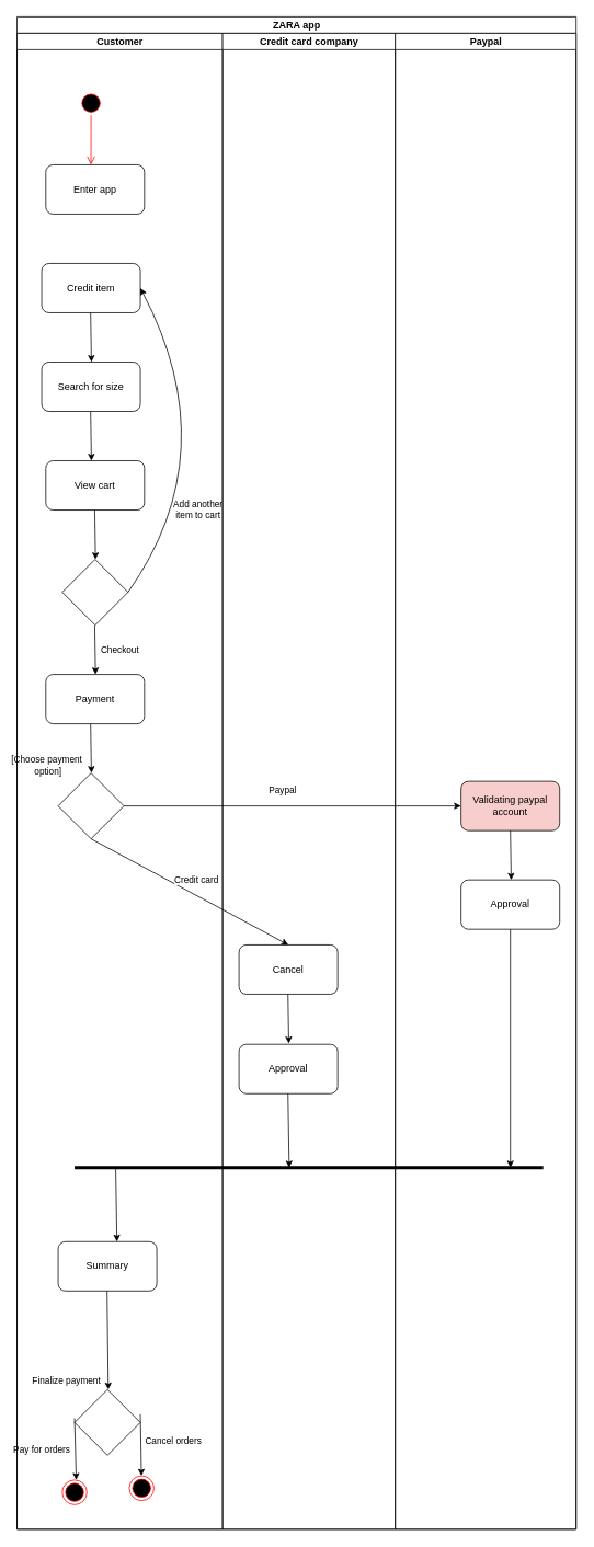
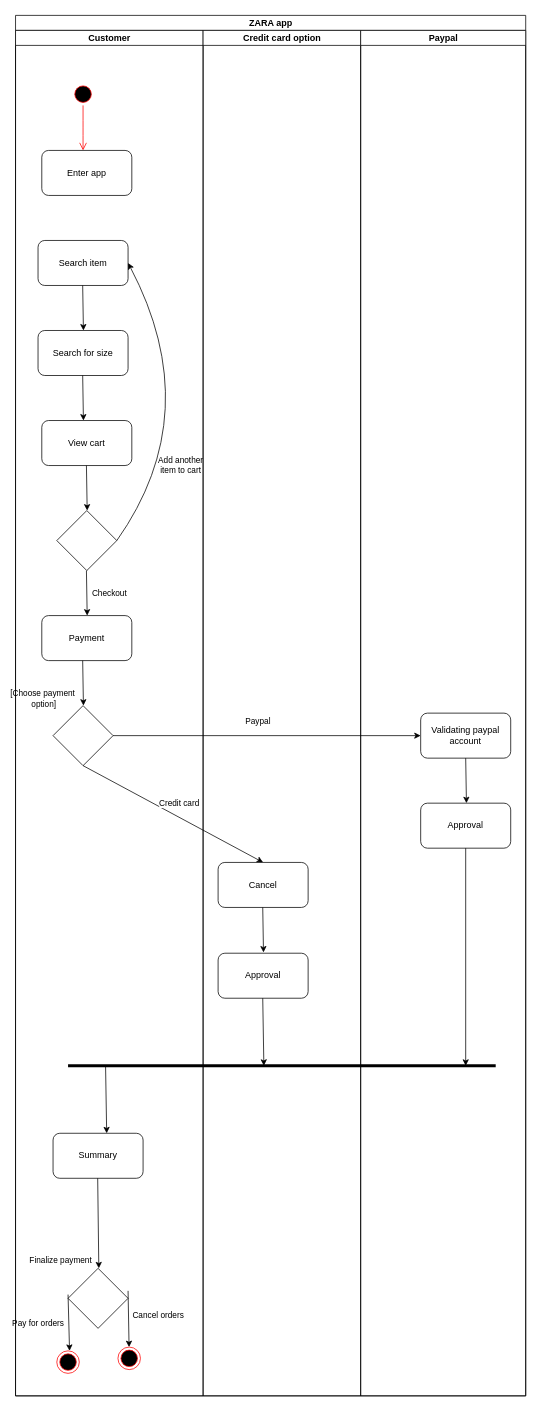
- <mxCell id="42" value="Credit card company" style="swimlane;html=1;startSize=20;" vertex="1" parent="40"><mxGeometry x="250" y="20" width="210" height="1820" as="geometry" /></mxCell>
+ <mxCell id="42" value="Credit card option" style="swimlane;html=1;startSize=20;" vertex="1" parent="40"><mxGeometry x="250" y="20" width="210" height="1820" as="geometry" /></mxCell>
- <mxCell id="4" value="Credit item" style="rounded=1;whiteSpace=wrap;html=1;" vertex="1" parent="1"><mxGeometry x="50" y="320" width="120" height="60" as="geometry" /></mxCell>
+ <mxCell id="4" value="Search item" style="rounded=1;whiteSpace=wrap;html=1;" vertex="1" parent="1"><mxGeometry x="50" y="320" width="120" height="60" as="geometry" /></mxCell>
- <mxCell id="26" value="Validating paypal account" style="rounded=1;whiteSpace=wrap;html=1;fillColor=#f8cecc;" vertex="1" parent="1"><mxGeometry x="560" y="950" width="120" height="60" as="geometry" /></mxCell>
+ <mxCell id="26" value="Validating paypal account" style="rounded=1;whiteSpace=wrap;html=1;" vertex="1" parent="1"><mxGeometry x="560" y="950" width="120" height="60" as="geometry" /></mxCell>
